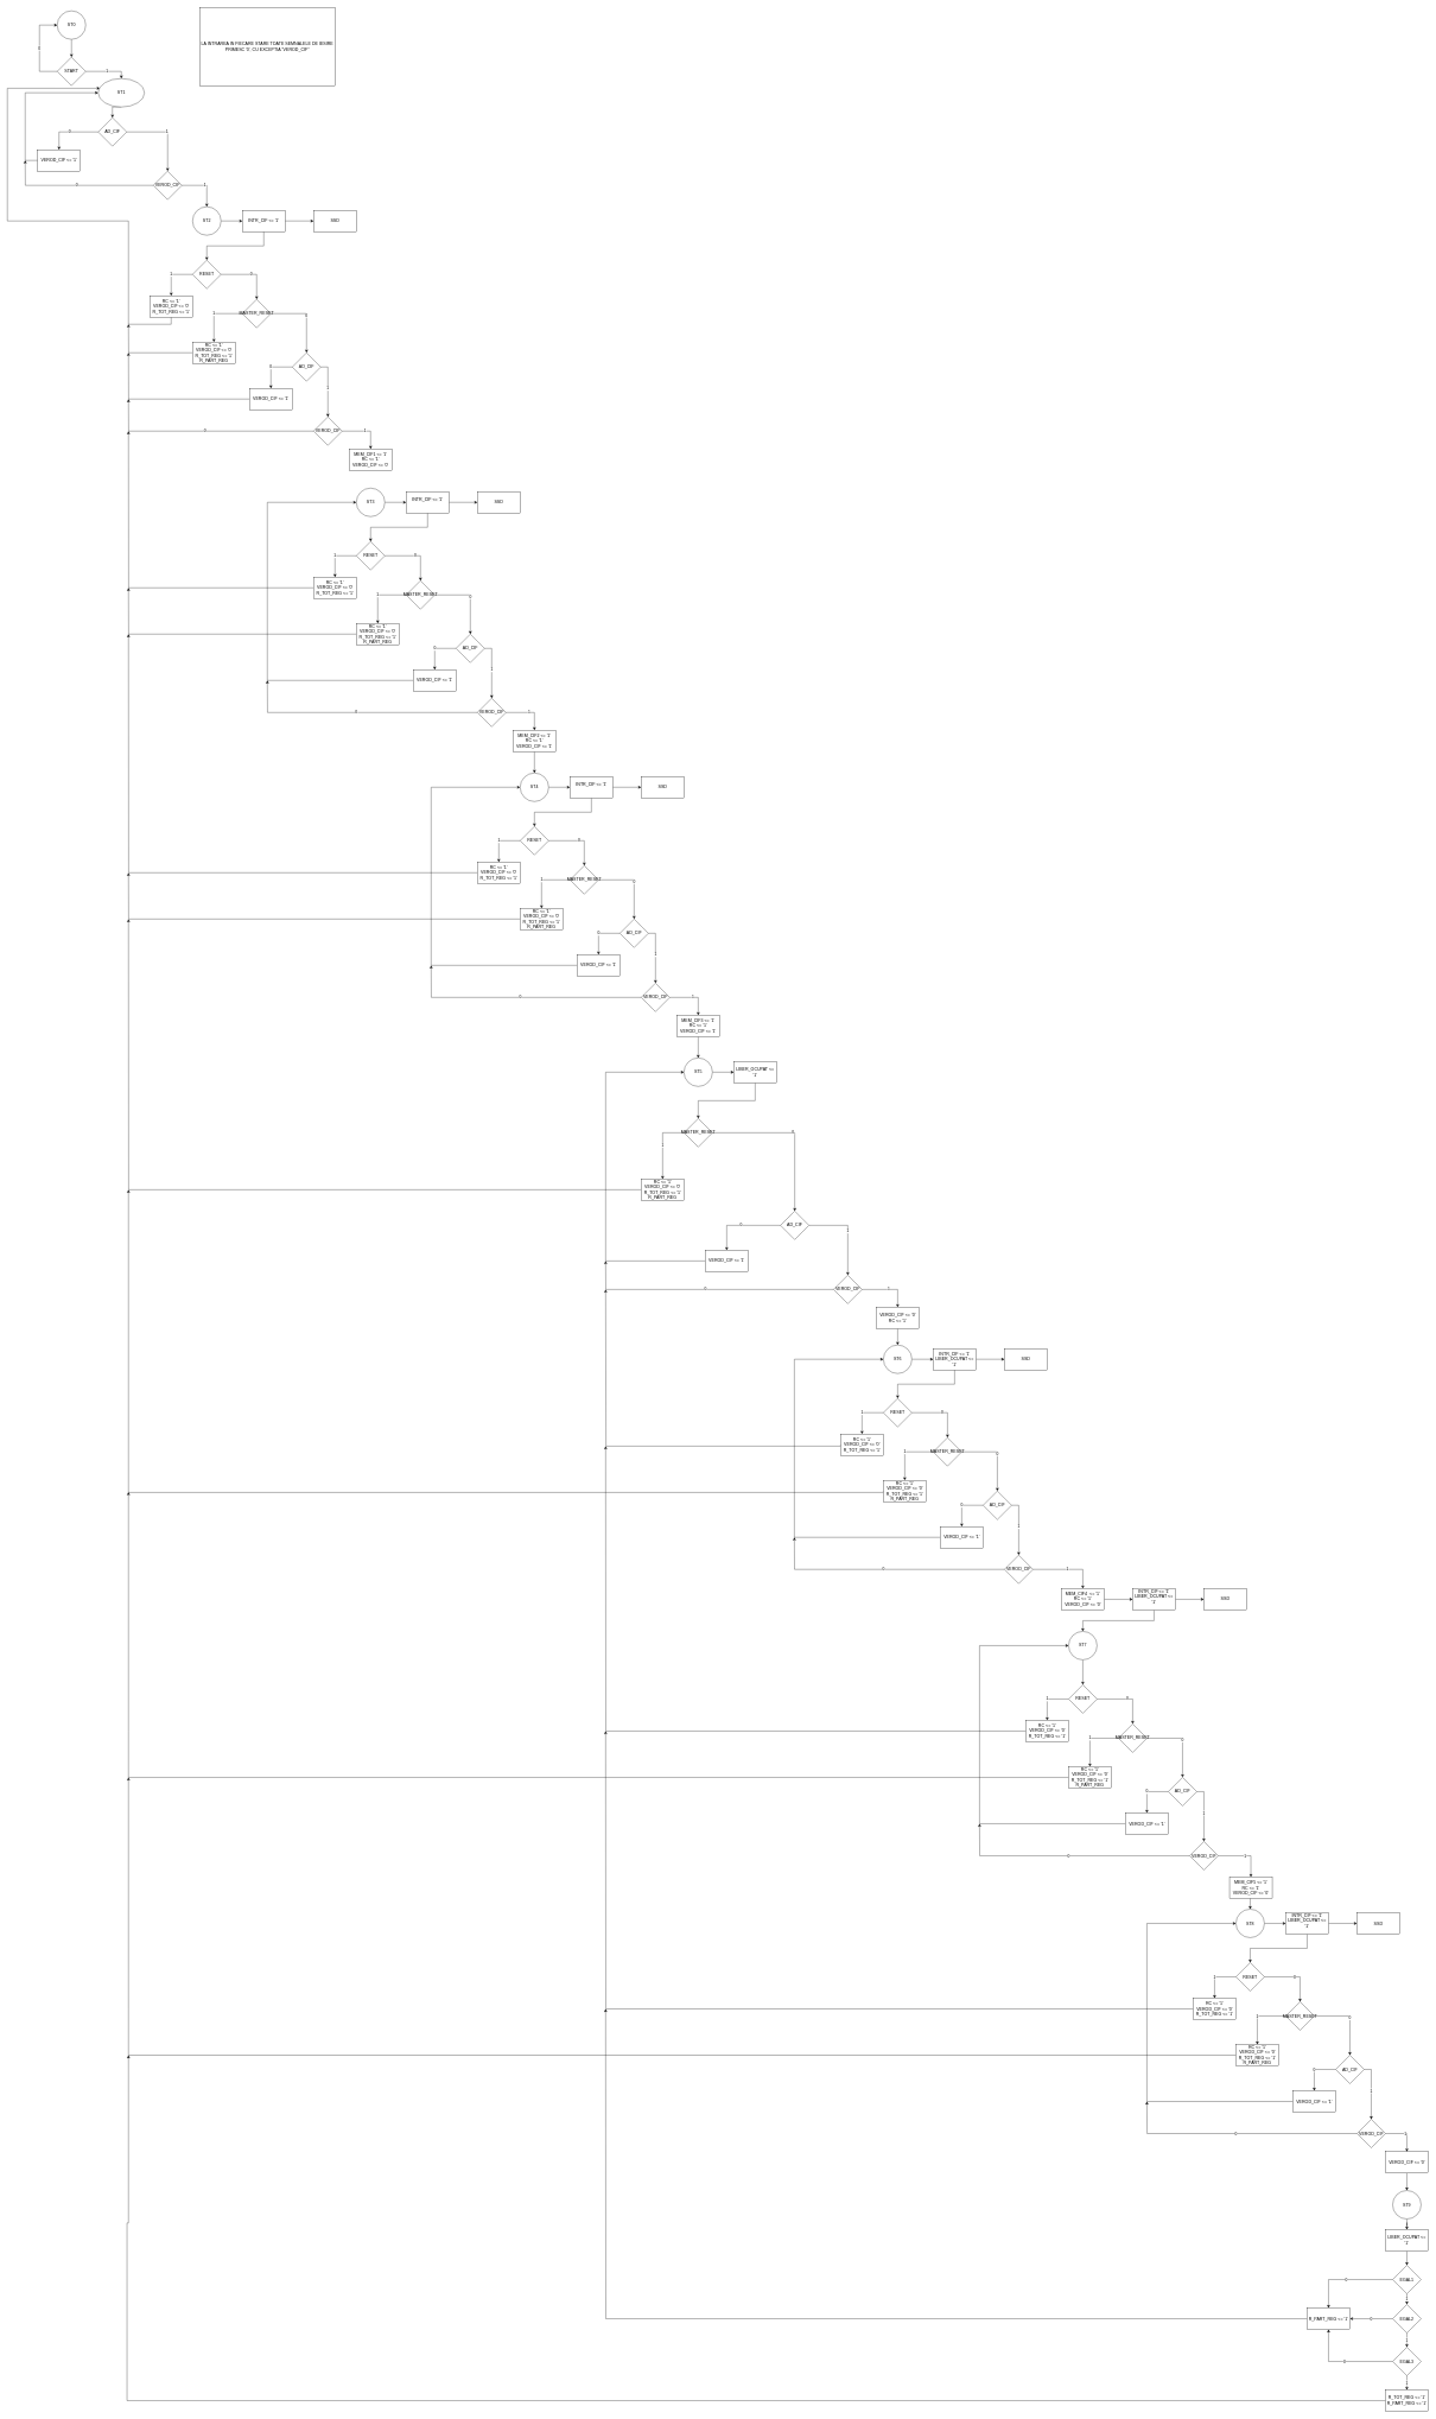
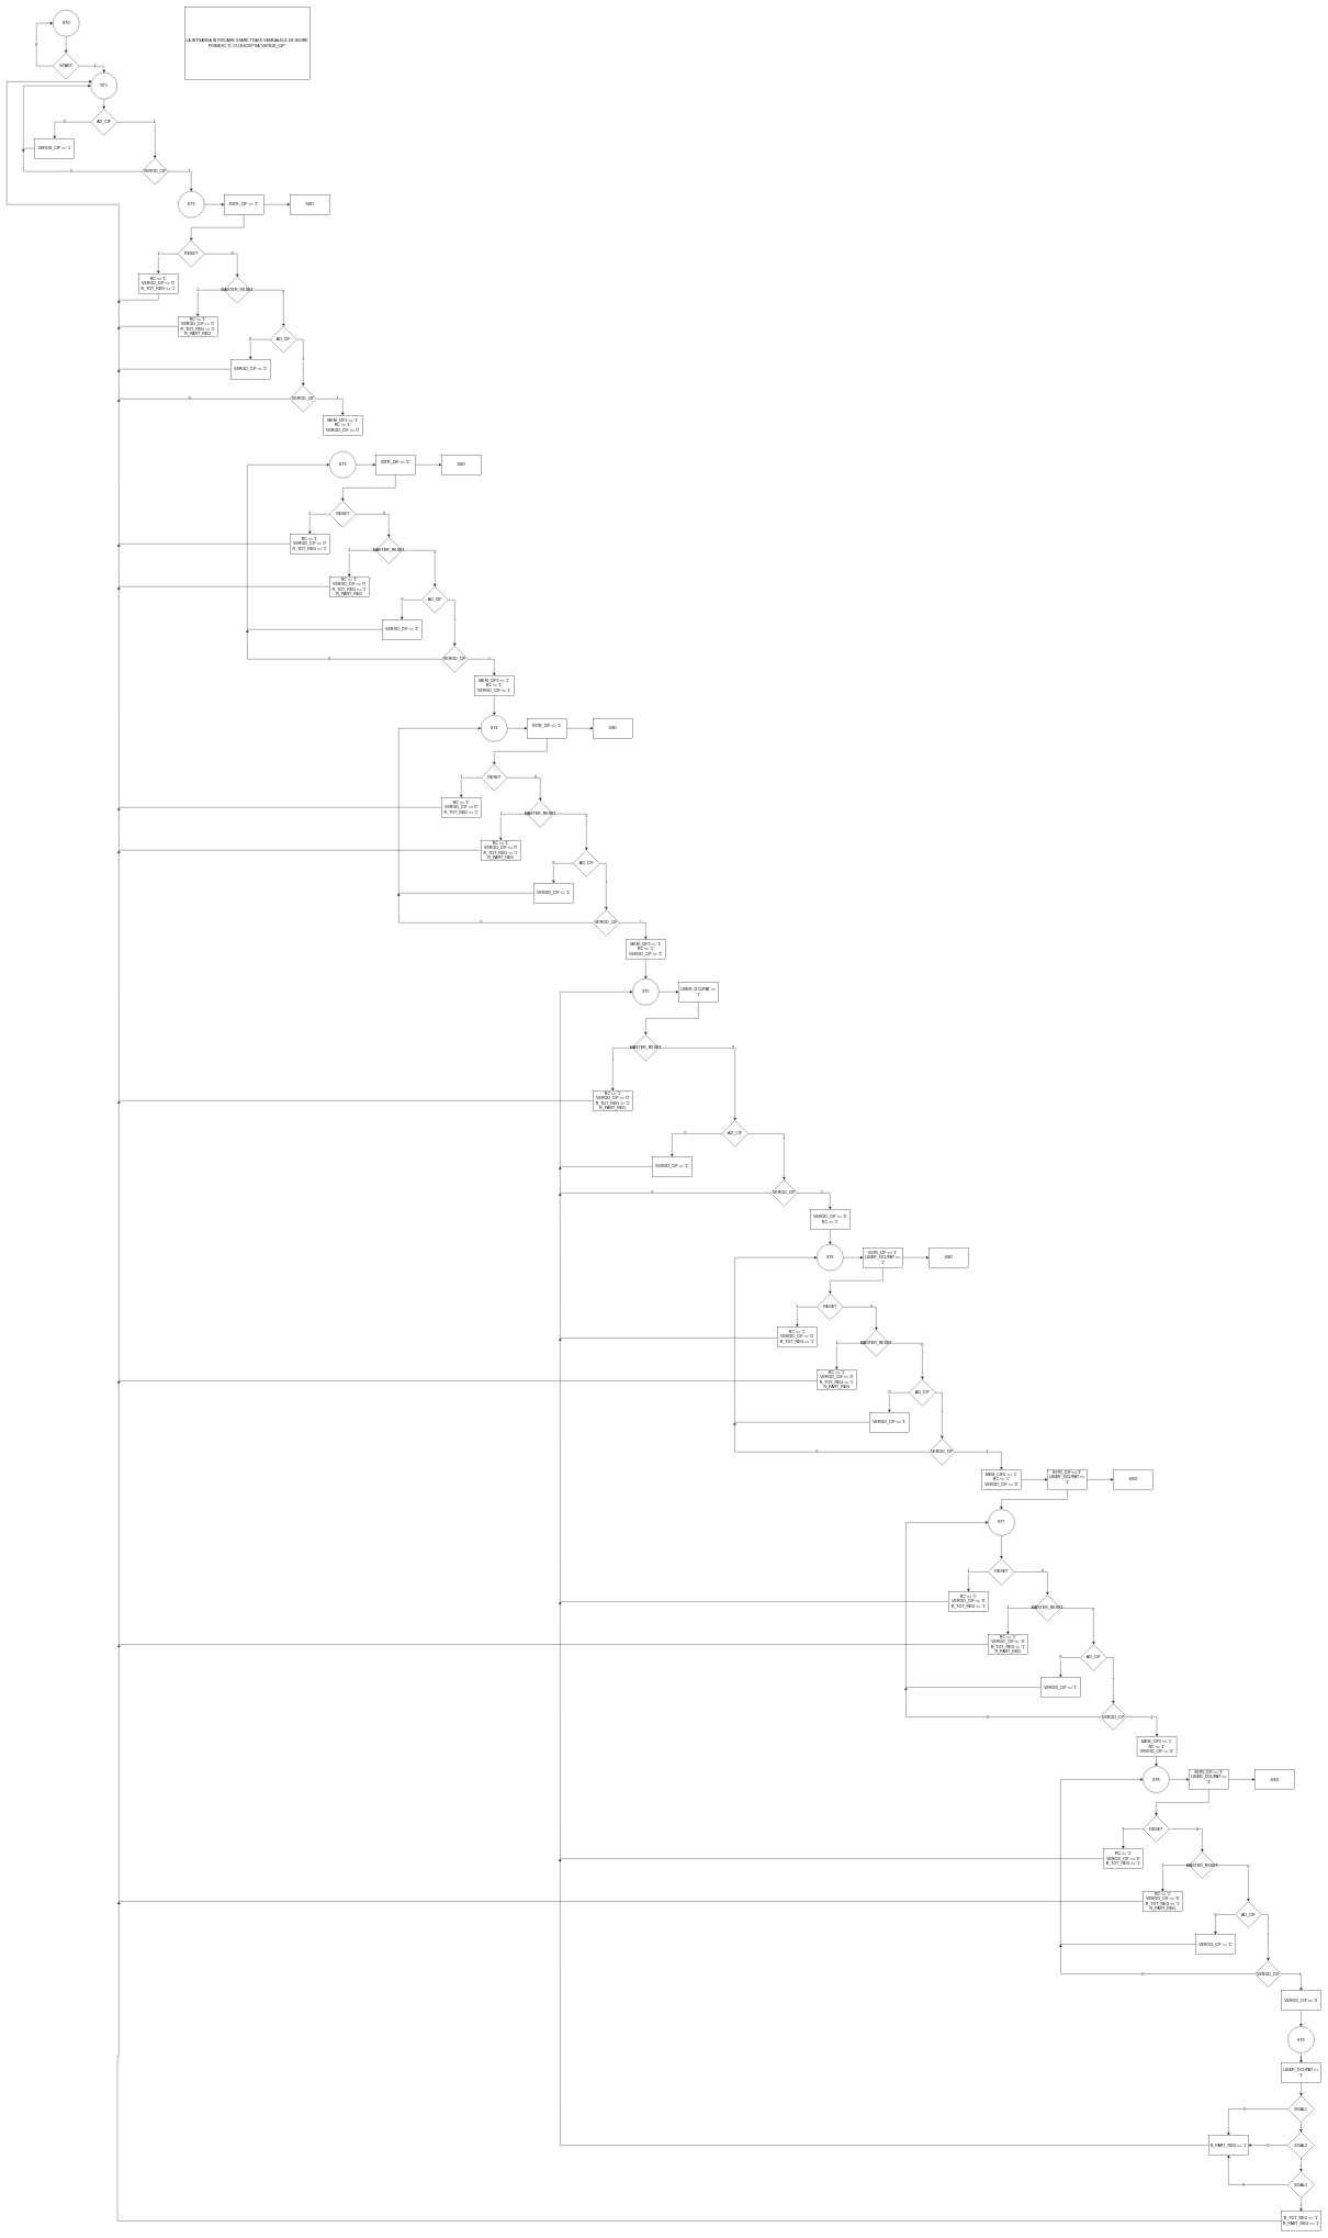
- <mxCell id="34" value="ST1" style="ellipse;whiteSpace=wrap;html=1;aspect=fixed;" parent="1" vertex="1"><mxGeometry x="275" y="220" width="130" height="80" as="geometry" /></mxCell>
+ <mxCell id="34" value="ST1" style="ellipse;whiteSpace=wrap;html=1;aspect=fixed;" parent="1" vertex="1"><mxGeometry x="275" y="220" width="80" height="80" as="geometry" /></mxCell>
